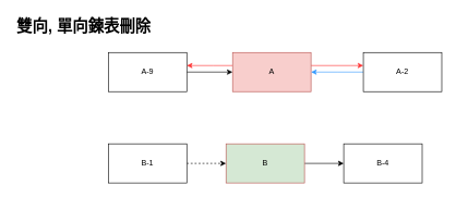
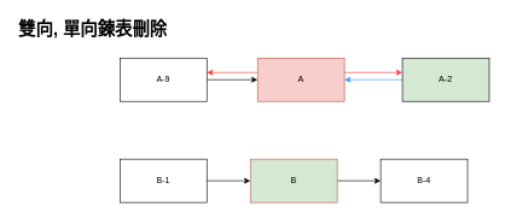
- <mxCell id="8" value="A-2" style="rounded=0;whiteSpace=wrap;html=1;" vertex="1" parent="1"><mxGeometry x="555" y="80" width="120" height="60" as="geometry" /></mxCell>
+ <mxCell id="8" value="A-2" style="rounded=0;whiteSpace=wrap;html=1;fillColor=#d5e8d4;" vertex="1" parent="1"><mxGeometry x="555" y="80" width="120" height="60" as="geometry" /></mxCell>
- <mxCell id="9" value="" style="edgeStyle=orthogonalEdgeStyle;rounded=0;orthogonalLoop=1;jettySize=auto;html=1;dashed=1;" edge="1" parent="1" source="10" target="12"><mxGeometry relative="1" as="geometry" /></mxCell>
+ <mxCell id="9" value="" style="edgeStyle=orthogonalEdgeStyle;rounded=0;orthogonalLoop=1;jettySize=auto;html=1;" edge="1" parent="1" source="10" target="12"><mxGeometry relative="1" as="geometry" /></mxCell>
